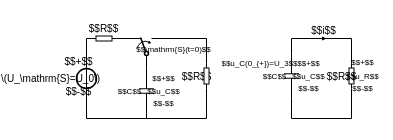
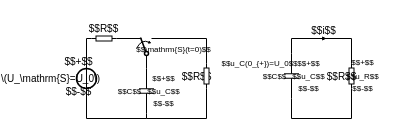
- <mxCell id="45" value="$$u_C(0_{+})=U_3$$" style="text;html=1;align=center;verticalAlign=middle;resizable=1;points=[];autosize=1;strokeColor=none;fillColor=none;fontSize=8;movable=1;rotatable=1;deletable=1;editable=1;connectable=1;" vertex="1" parent="1"><mxGeometry x="220" y="53" width="65" height="20" as="geometry" /></mxCell>
+ <mxCell id="45" value="$$u_C(0_{+})=U_0$$" style="text;html=1;align=center;verticalAlign=middle;resizable=1;points=[];autosize=1;strokeColor=none;fillColor=none;fontSize=8;movable=1;rotatable=1;deletable=1;editable=1;connectable=1;" vertex="1" parent="1"><mxGeometry x="220" y="53" width="65" height="20" as="geometry" /></mxCell>
